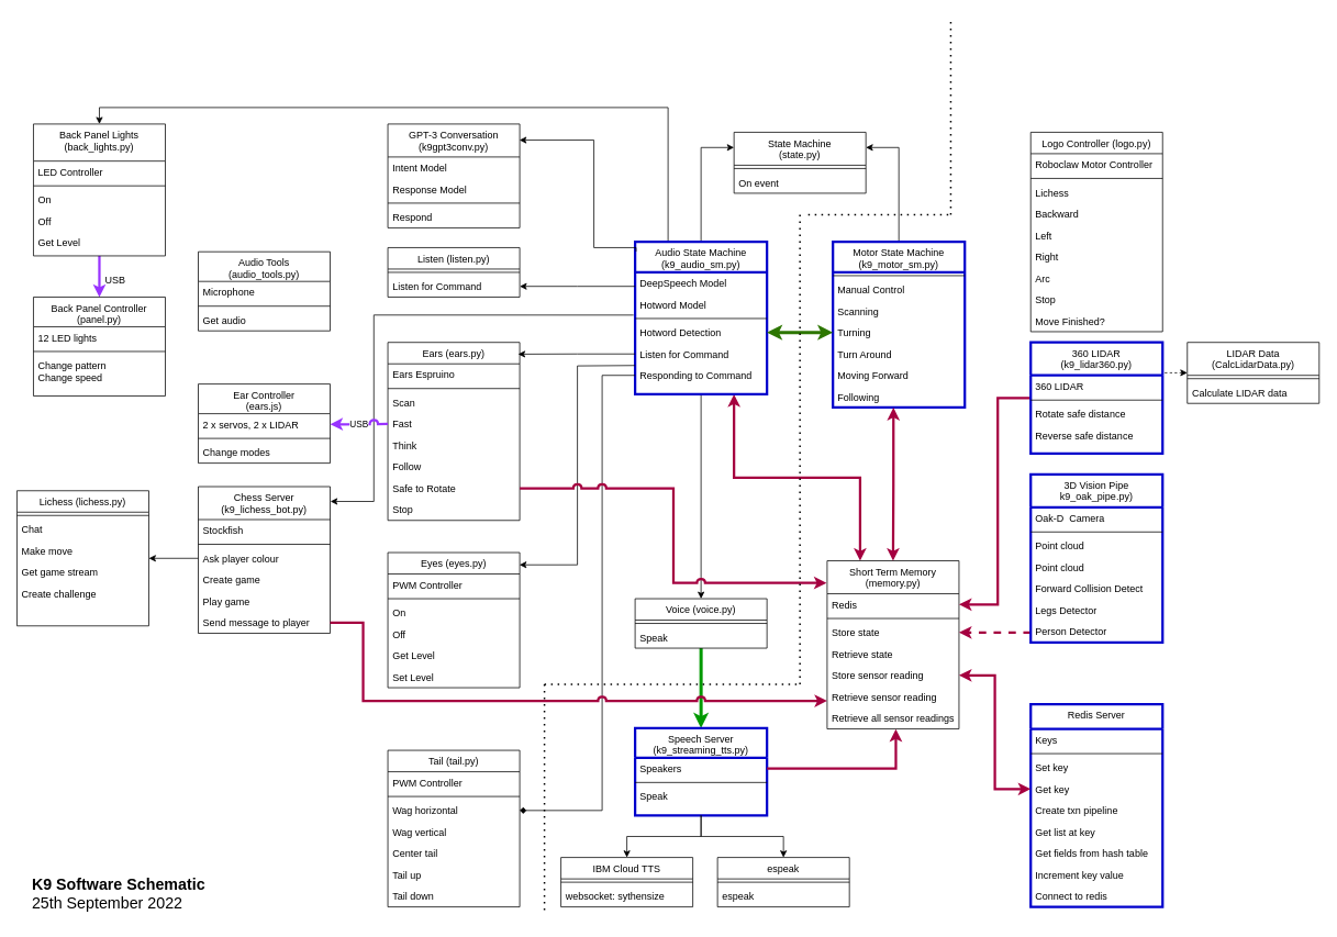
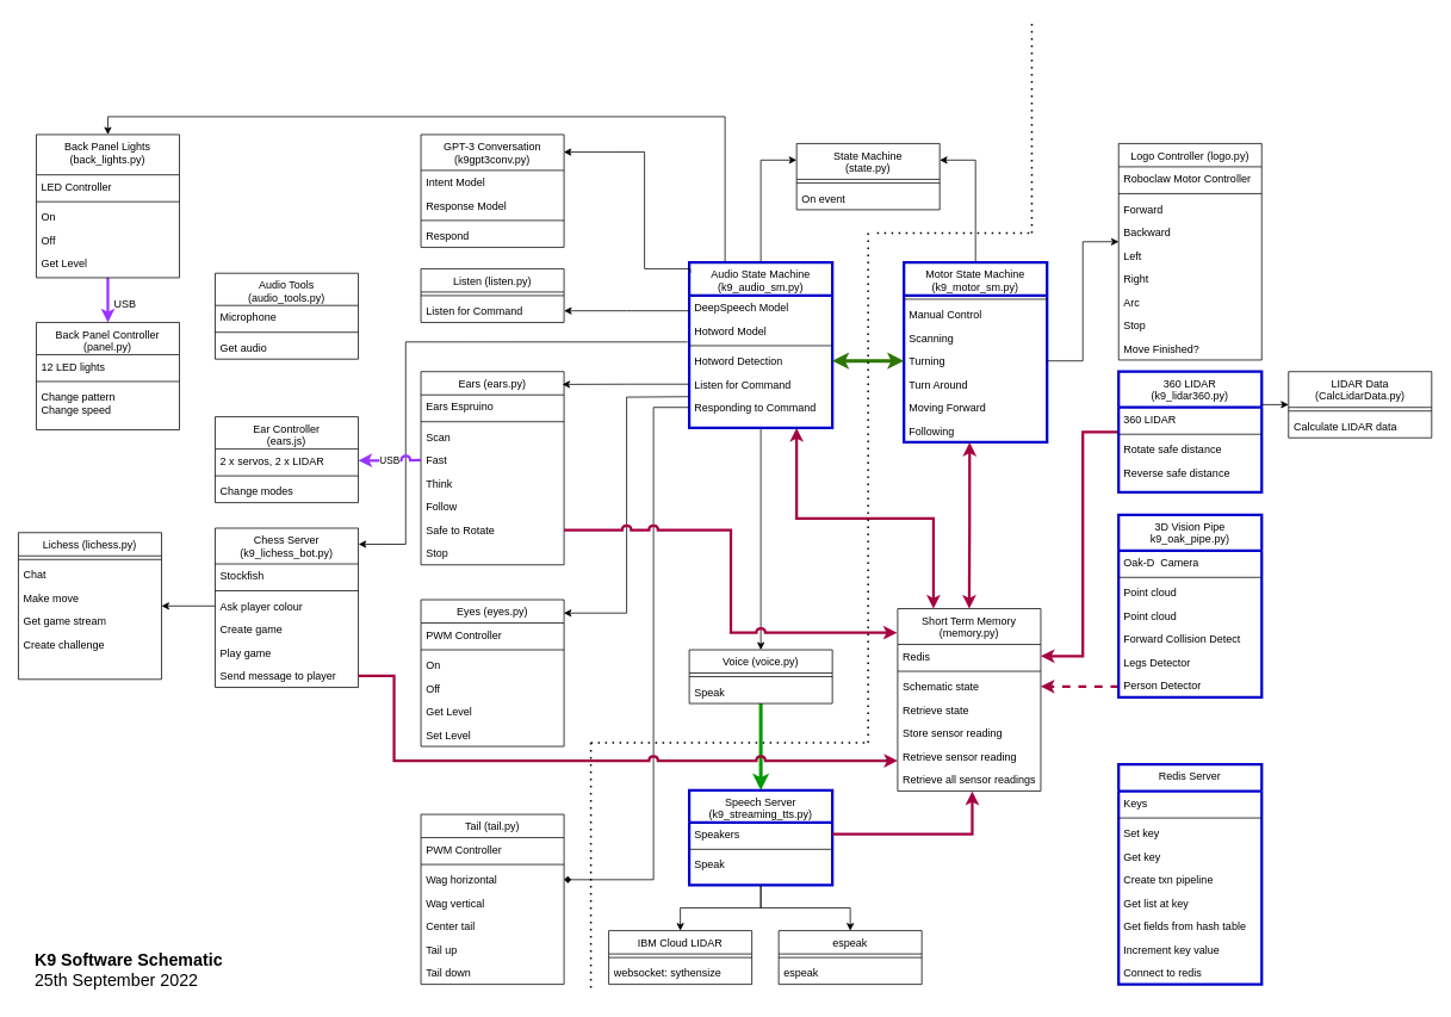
- <mxCell id="25" value="Lichess" style="text;align=left;verticalAlign=top;spacingLeft=4;spacingRight=4;overflow=hidden;rotatable=0;points=[[0,0.5],[1,0.5]];portConstraint=eastwest;fontStyle=0" parent="22" vertex="1"><mxGeometry y="60" width="160" height="26" as="geometry" /></mxCell>
+ <mxCell id="25" value="Forward" style="text;align=left;verticalAlign=top;spacingLeft=4;spacingRight=4;overflow=hidden;rotatable=0;points=[[0,0.5],[1,0.5]];portConstraint=eastwest;fontStyle=0" parent="22" vertex="1"><mxGeometry y="60" width="160" height="26" as="geometry" /></mxCell>
+ <mxCell id="122" style="edgeStyle=orthogonalEdgeStyle;rounded=0;orthogonalLoop=1;jettySize=auto;html=1;entryX=0.001;entryY=0.914;entryDx=0;entryDy=0;entryPerimeter=0;" parent="1" source="18" target="26" edge="1"><mxGeometry relative="1" as="geometry" /></mxCell>
- <mxCell id="146" style="edgeStyle=orthogonalEdgeStyle;rounded=0;orthogonalLoop=1;jettySize=auto;html=1;entryX=1.004;entryY=0.273;entryDx=0;entryDy=0;entryPerimeter=0;startArrow=classic;startFill=1;strokeColor=#000000;strokeWidth=1;endArrow=none;endFill=0;dashed=1;" parent="1" source="147" target="141" edge="1"><mxGeometry relative="1" as="geometry"><Array as="points"><mxPoint x="1420" y="452" /></Array></mxGeometry></mxCell>
+ <mxCell id="146" style="edgeStyle=orthogonalEdgeStyle;rounded=0;orthogonalLoop=1;jettySize=auto;html=1;entryX=1.004;entryY=0.273;entryDx=0;entryDy=0;entryPerimeter=0;startArrow=classic;startFill=1;strokeColor=#000000;strokeWidth=1;endArrow=none;endFill=0;" parent="1" source="147" target="141" edge="1"><mxGeometry relative="1" as="geometry"><Array as="points"><mxPoint x="1420" y="452" /></Array></mxGeometry></mxCell>
- <mxCell id="74" value="Store state" style="text;align=left;verticalAlign=top;spacingLeft=4;spacingRight=4;overflow=hidden;rotatable=0;points=[[0,0.5],[1,0.5]];portConstraint=eastwest;" parent="71" vertex="1"><mxGeometry y="74" width="160" height="26" as="geometry" /></mxCell>
+ <mxCell id="74" value="Schematic state" style="text;align=left;verticalAlign=top;spacingLeft=4;spacingRight=4;overflow=hidden;rotatable=0;points=[[0,0.5],[1,0.5]];portConstraint=eastwest;" parent="71" vertex="1"><mxGeometry y="74" width="160" height="26" as="geometry" /></mxCell>
- <mxCell id="139" style="edgeStyle=orthogonalEdgeStyle;rounded=0;orthogonalLoop=1;jettySize=auto;html=1;entryX=0;entryY=0.5;entryDx=0;entryDy=0;strokeWidth=3;strokeColor=#A50040;startArrow=classic;startFill=1;" parent="1" source="76" target="133" edge="1"><mxGeometry relative="1" as="geometry" /></mxCell>
- <mxCell id="150" value="IBM Cloud TTS" style="swimlane;fontStyle=0;align=center;verticalAlign=top;childLayout=stackLayout;horizontal=1;startSize=26;horizontalStack=0;resizeParent=1;resizeLast=0;collapsible=1;marginBottom=0;rounded=0;shadow=0;strokeWidth=1;" parent="1" vertex="1"><mxGeometry x="680" y="1040" width="160" height="60" as="geometry"><mxRectangle x="130" y="380" width="160" height="26" as="alternateBounds" /></mxGeometry></mxCell>
+ <mxCell id="150" value="IBM Cloud LIDAR" style="swimlane;fontStyle=0;align=center;verticalAlign=top;childLayout=stackLayout;horizontal=1;startSize=26;horizontalStack=0;resizeParent=1;resizeLast=0;collapsible=1;marginBottom=0;rounded=0;shadow=0;strokeWidth=1;" parent="1" vertex="1"><mxGeometry x="680" y="1040" width="160" height="60" as="geometry"><mxRectangle x="130" y="380" width="160" height="26" as="alternateBounds" /></mxGeometry></mxCell>
